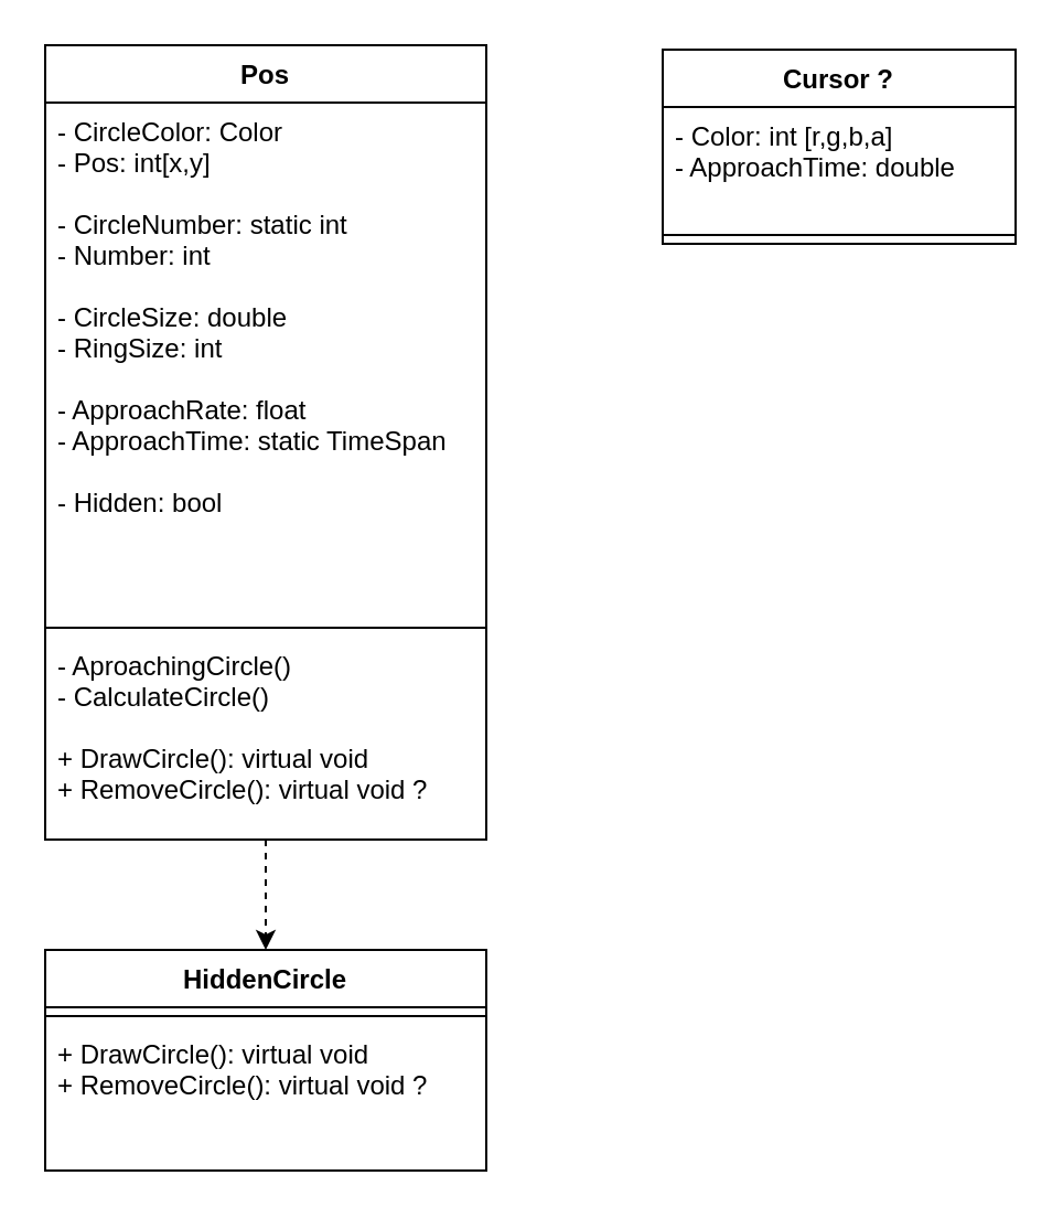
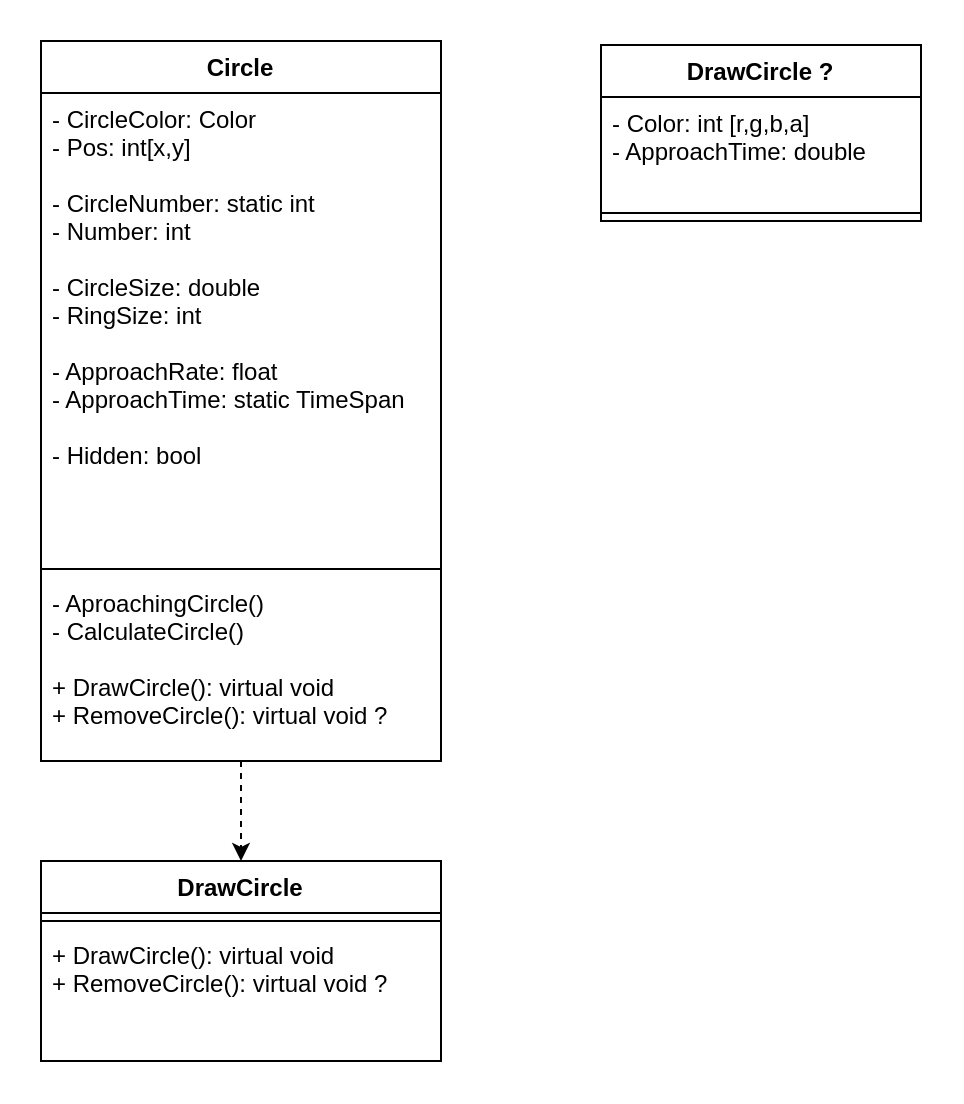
- <mxCell id="2" value="Pos" style="swimlane;fontStyle=1;align=center;verticalAlign=top;childLayout=stackLayout;horizontal=1;startSize=26;horizontalStack=0;resizeParent=1;resizeParentMax=0;resizeLast=0;collapsible=1;marginBottom=0;" parent="1" vertex="1"><mxGeometry x="20" y="20" width="200" height="360" as="geometry" /></mxCell>
+ <mxCell id="2" value="Circle" style="swimlane;fontStyle=1;align=center;verticalAlign=top;childLayout=stackLayout;horizontal=1;startSize=26;horizontalStack=0;resizeParent=1;resizeParentMax=0;resizeLast=0;collapsible=1;marginBottom=0;" parent="1" vertex="1"><mxGeometry x="20" y="20" width="200" height="360" as="geometry" /></mxCell>
- <mxCell id="10" value="Cursor ?" style="swimlane;fontStyle=1;align=center;verticalAlign=top;childLayout=stackLayout;horizontal=1;startSize=26;horizontalStack=0;resizeParent=1;resizeParentMax=0;resizeLast=0;collapsible=1;marginBottom=0;fontSize=12;" parent="1" vertex="1"><mxGeometry x="300" y="22" width="160" height="88" as="geometry" /></mxCell>
+ <mxCell id="10" value="DrawCircle ?" style="swimlane;fontStyle=1;align=center;verticalAlign=top;childLayout=stackLayout;horizontal=1;startSize=26;horizontalStack=0;resizeParent=1;resizeParentMax=0;resizeLast=0;collapsible=1;marginBottom=0;fontSize=12;" parent="1" vertex="1"><mxGeometry x="300" y="22" width="160" height="88" as="geometry" /></mxCell>
- <mxCell id="7" value="HiddenCircle" style="swimlane;fontStyle=1;align=center;verticalAlign=top;childLayout=stackLayout;horizontal=1;startSize=26;horizontalStack=0;resizeParent=1;resizeParentMax=0;resizeLast=0;collapsible=1;marginBottom=0;fontSize=12;" parent="1" vertex="1"><mxGeometry x="20" y="430" width="200" height="100" as="geometry" /></mxCell>
+ <mxCell id="7" value="DrawCircle" style="swimlane;fontStyle=1;align=center;verticalAlign=top;childLayout=stackLayout;horizontal=1;startSize=26;horizontalStack=0;resizeParent=1;resizeParentMax=0;resizeLast=0;collapsible=1;marginBottom=0;fontSize=12;" parent="1" vertex="1"><mxGeometry x="20" y="430" width="200" height="100" as="geometry" /></mxCell>
